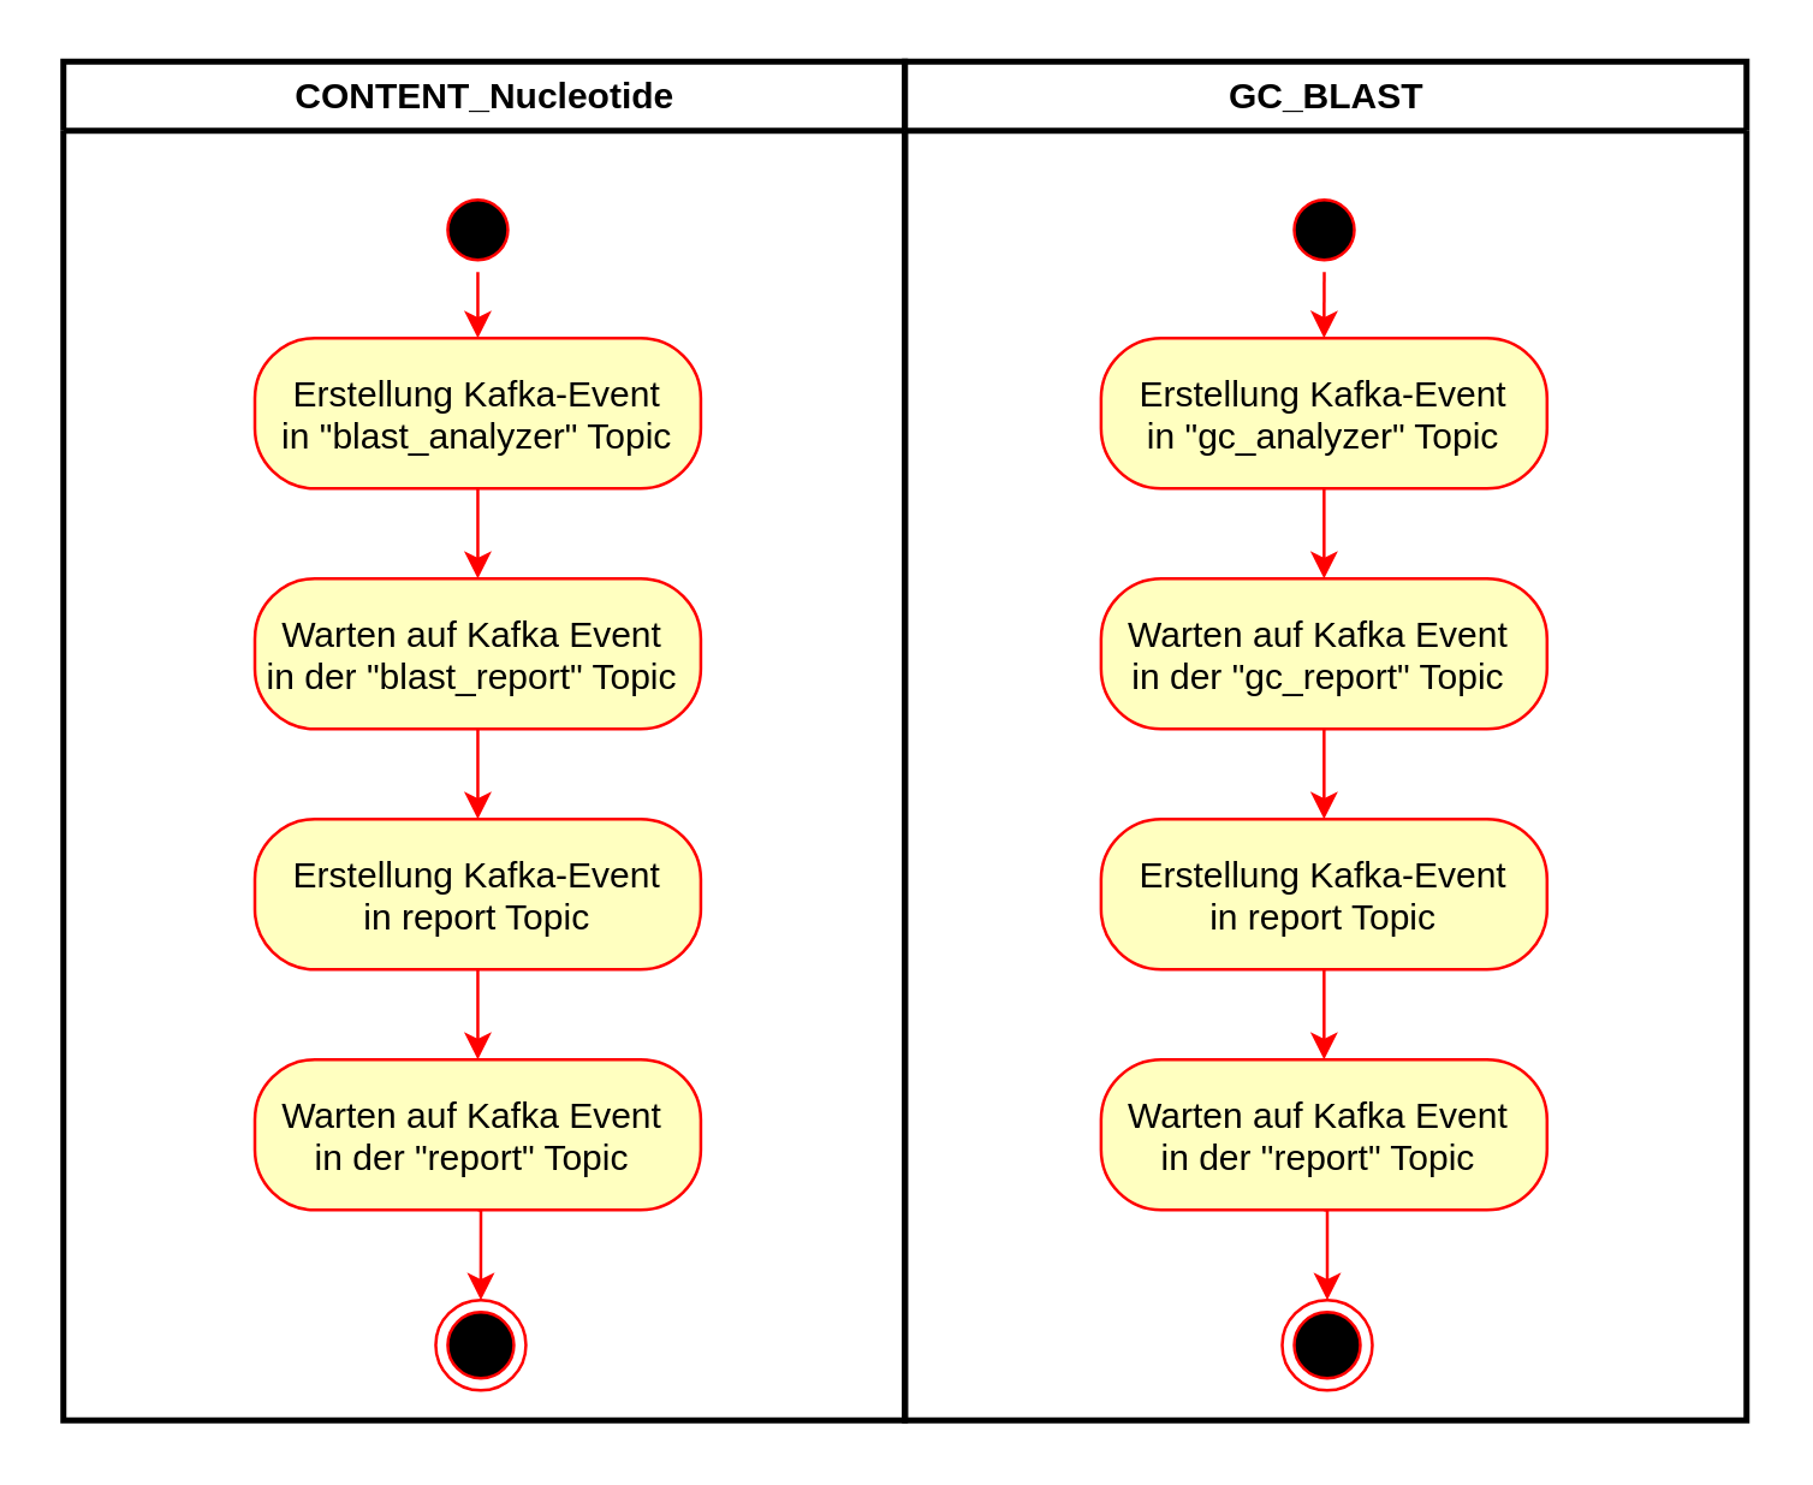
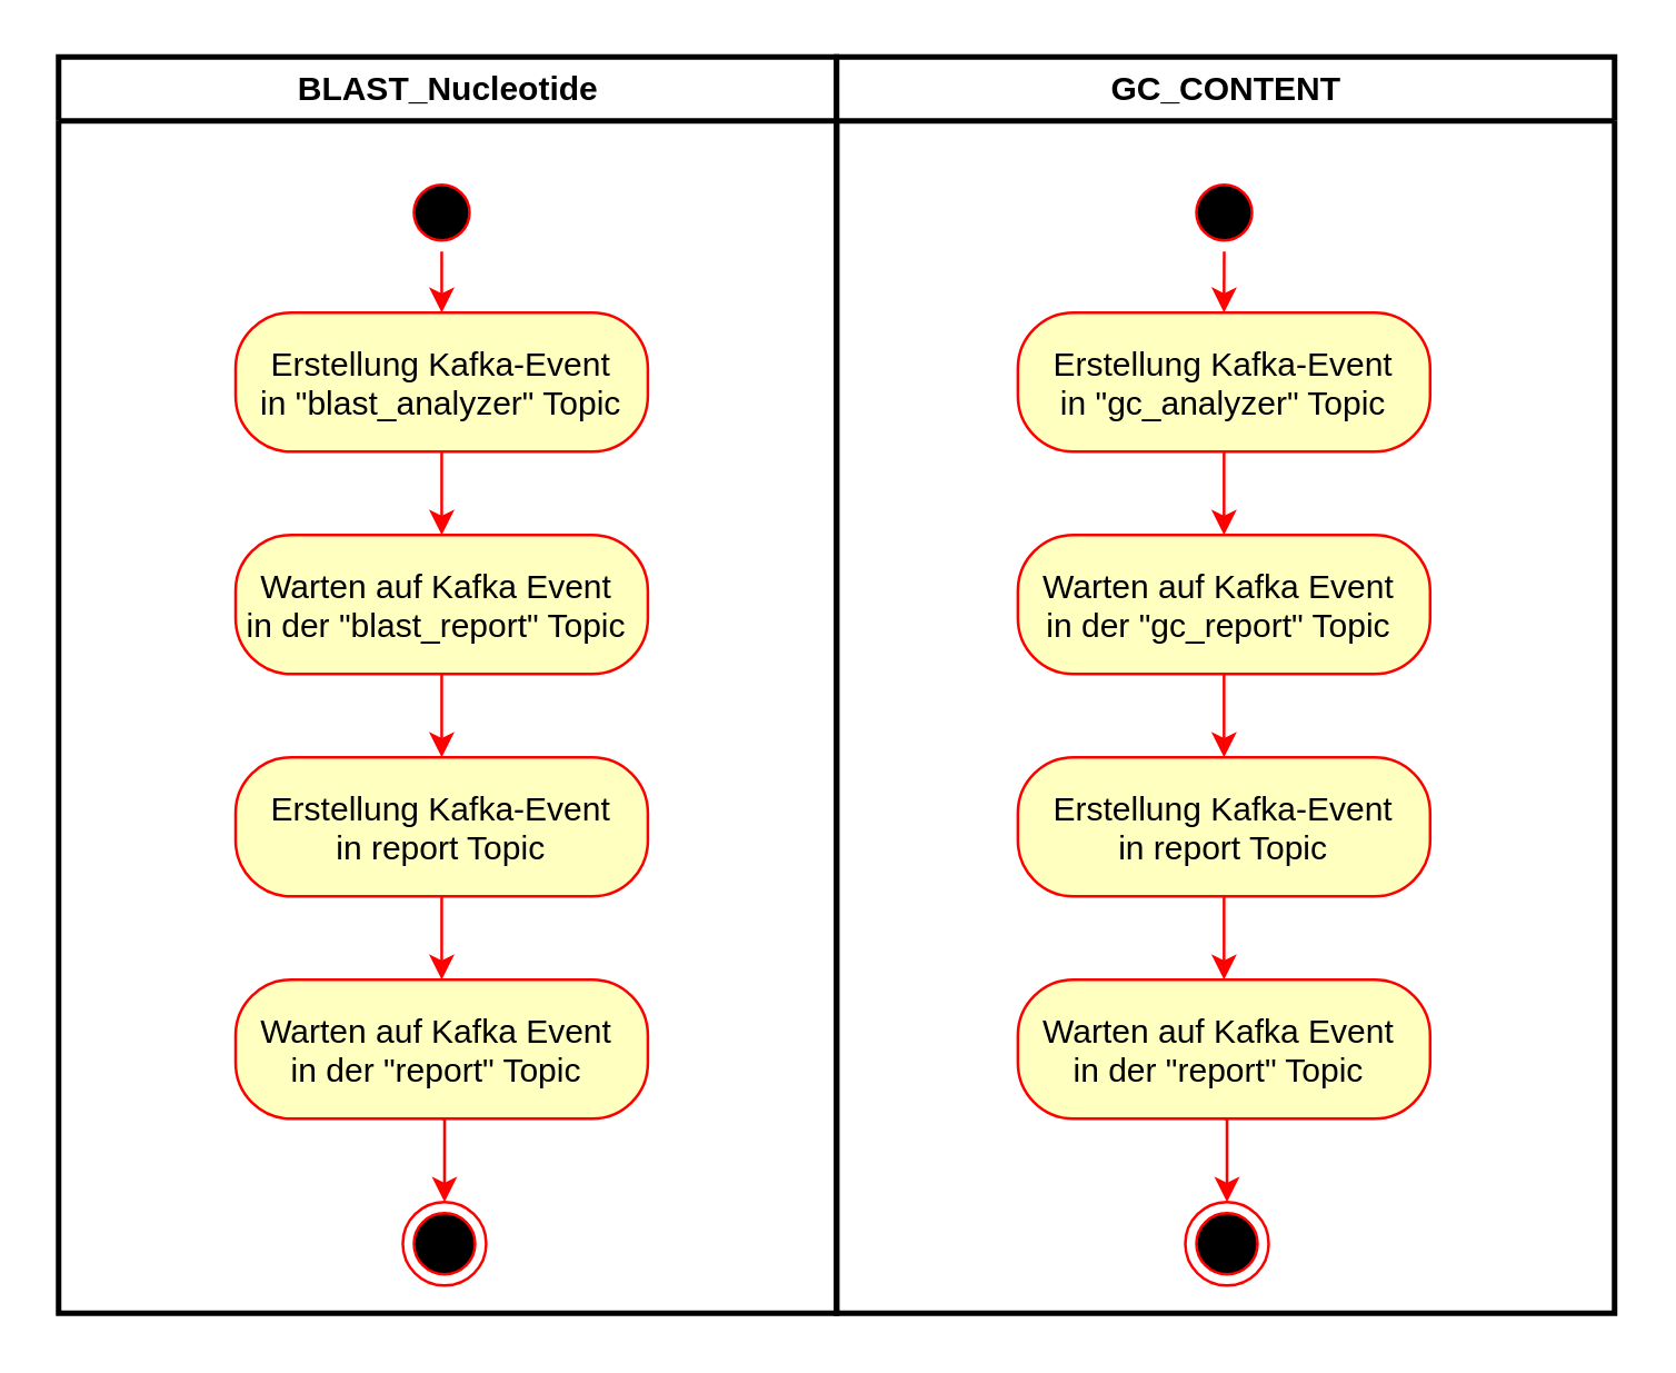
- <mxCell id="2" value="CONTENT_Nucleotide" style="swimlane;whiteSpace=wrap;strokeWidth=2;" parent="1" vertex="1"><mxGeometry x="20.5" y="20" width="280" height="452" as="geometry" /></mxCell>
+ <mxCell id="2" value="BLAST_Nucleotide" style="swimlane;whiteSpace=wrap;strokeWidth=2;" parent="1" vertex="1"><mxGeometry x="20.5" y="20" width="280" height="452" as="geometry" /></mxCell>
- <mxCell id="14" value="GC_BLAST" style="swimlane;whiteSpace=wrap;startSize=23;strokeWidth=2;" parent="1" vertex="1"><mxGeometry x="300.5" y="20" width="280" height="452" as="geometry" /></mxCell>
+ <mxCell id="14" value="GC_CONTENT" style="swimlane;whiteSpace=wrap;startSize=23;strokeWidth=2;" parent="1" vertex="1"><mxGeometry x="300.5" y="20" width="280" height="452" as="geometry" /></mxCell>
